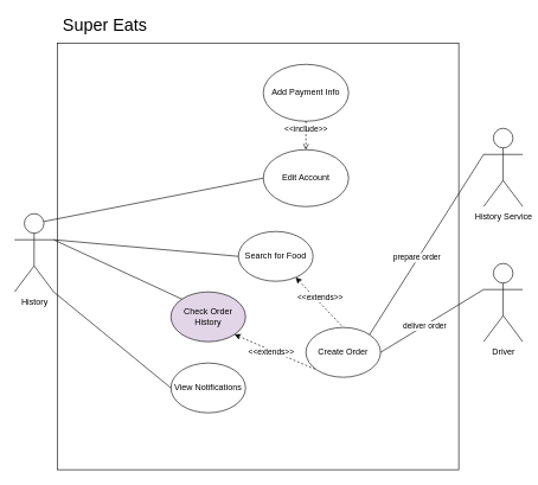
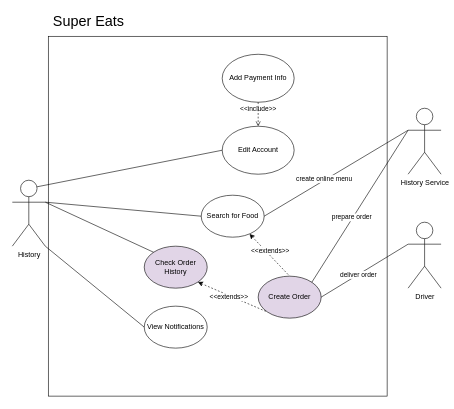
+ <mxCell id="20" style="rounded=0;orthogonalLoop=1;jettySize=auto;html=1;exitX=0;exitY=0.333;exitDx=0;exitDy=0;exitPerimeter=0;entryX=1;entryY=0.5;entryDx=0;entryDy=0;endArrow=none;endFill=0;" parent="1" source="24" target="7" edge="1"><mxGeometry relative="1" as="geometry" /></mxCell>
+ <mxCell id="21" value="create online menu" style="edgeLabel;html=1;align=center;verticalAlign=middle;resizable=0;points=[];" parent="20" vertex="1" connectable="0"><mxGeometry x="0.158" y="-2" relative="1" as="geometry"><mxPoint as="offset" /></mxGeometry></mxCell>
- <mxCell id="8" value="Create Order" style="ellipse;whiteSpace=wrap;html=1;" parent="1" vertex="1"><mxGeometry x="430" y="460" width="105" height="70" as="geometry" /></mxCell>
+ <mxCell id="8" value="Create Order" style="ellipse;whiteSpace=wrap;html=1;fillColor=#e1d5e7;" parent="1" vertex="1"><mxGeometry x="430" y="460" width="105" height="70" as="geometry" /></mxCell>
